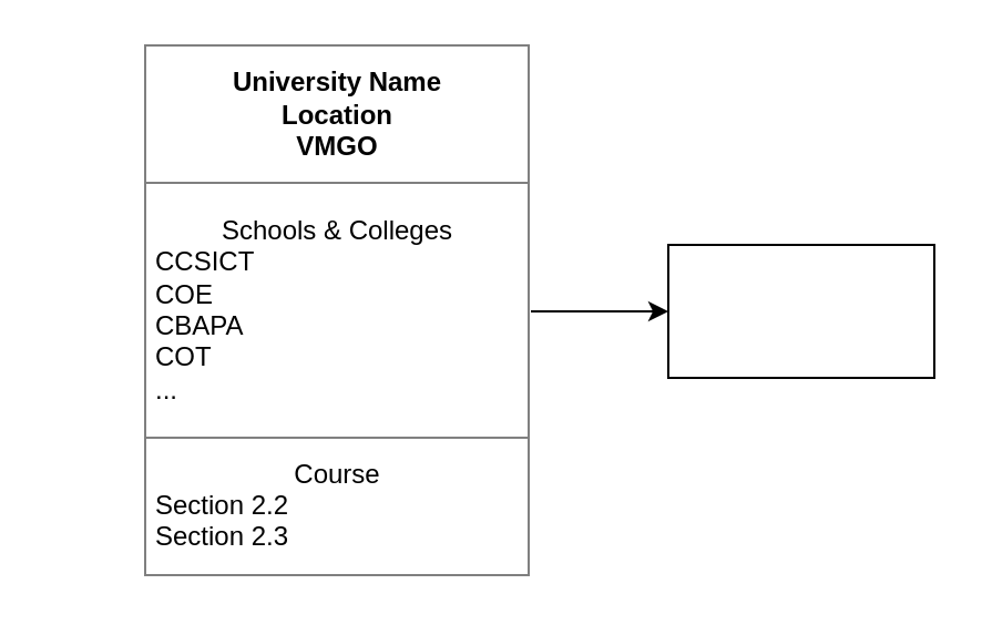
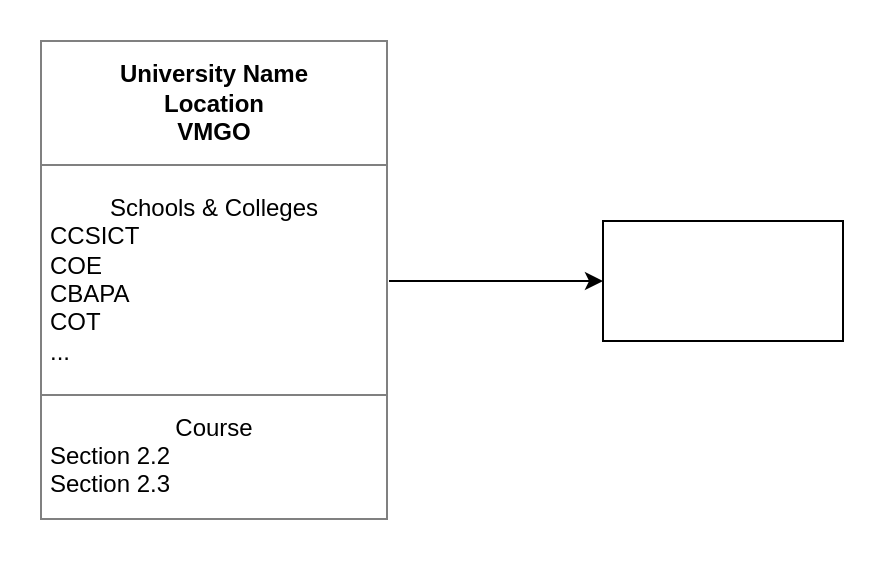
- <mxCell id="3" value="&lt;table border=&quot;1&quot; width=&quot;100%&quot; cellpadding=&quot;4&quot; style=&quot;width: 100% ; height: 100% ; border-collapse: collapse&quot;&gt;&lt;tbody&gt;&lt;tr&gt;&lt;th align=&quot;center&quot;&gt;&lt;b&gt;University Name&lt;br&gt;Location&lt;br&gt;VMGO&lt;/b&gt;&lt;/th&gt;&lt;/tr&gt;&lt;tr&gt;&lt;td&gt;&lt;div style=&quot;text-align: center&quot;&gt;Schools &amp;amp; Colleges&lt;/div&gt;CCSICT&lt;br&gt;COE&lt;br&gt;CBAPA&lt;br&gt;COT&lt;br&gt;...&lt;/td&gt;&lt;/tr&gt;&lt;tr&gt;&lt;td&gt;&lt;div style=&quot;text-align: center&quot;&gt;&lt;span&gt;Course&lt;/span&gt;&lt;/div&gt;Section 2.2&lt;br&gt;Section 2.3&lt;/td&gt;&lt;/tr&gt;&lt;/tbody&gt;&lt;/table&gt;" style="text;html=1;strokeColor=none;fillColor=none;overflow=fill;" vertex="1" parent="1"><mxGeometry x="65" y="20" width="174" height="240" as="geometry" /></mxCell>
+ <mxCell id="3" value="&lt;table border=&quot;1&quot; width=&quot;100%&quot; cellpadding=&quot;4&quot; style=&quot;width: 100% ; height: 100% ; border-collapse: collapse&quot;&gt;&lt;tbody&gt;&lt;tr&gt;&lt;th align=&quot;center&quot;&gt;&lt;b&gt;University Name&lt;br&gt;Location&lt;br&gt;VMGO&lt;/b&gt;&lt;/th&gt;&lt;/tr&gt;&lt;tr&gt;&lt;td&gt;&lt;div style=&quot;text-align: center&quot;&gt;Schools &amp;amp; Colleges&lt;/div&gt;CCSICT&lt;br&gt;COE&lt;br&gt;CBAPA&lt;br&gt;COT&lt;br&gt;...&lt;/td&gt;&lt;/tr&gt;&lt;tr&gt;&lt;td&gt;&lt;div style=&quot;text-align: center&quot;&gt;&lt;span&gt;Course&lt;/span&gt;&lt;/div&gt;Section 2.2&lt;br&gt;Section 2.3&lt;/td&gt;&lt;/tr&gt;&lt;/tbody&gt;&lt;/table&gt;" style="text;html=1;strokeColor=none;fillColor=none;overflow=fill;" vertex="1" parent="1"><mxGeometry x="20" y="20" width="174" height="240" as="geometry" /></mxCell>
